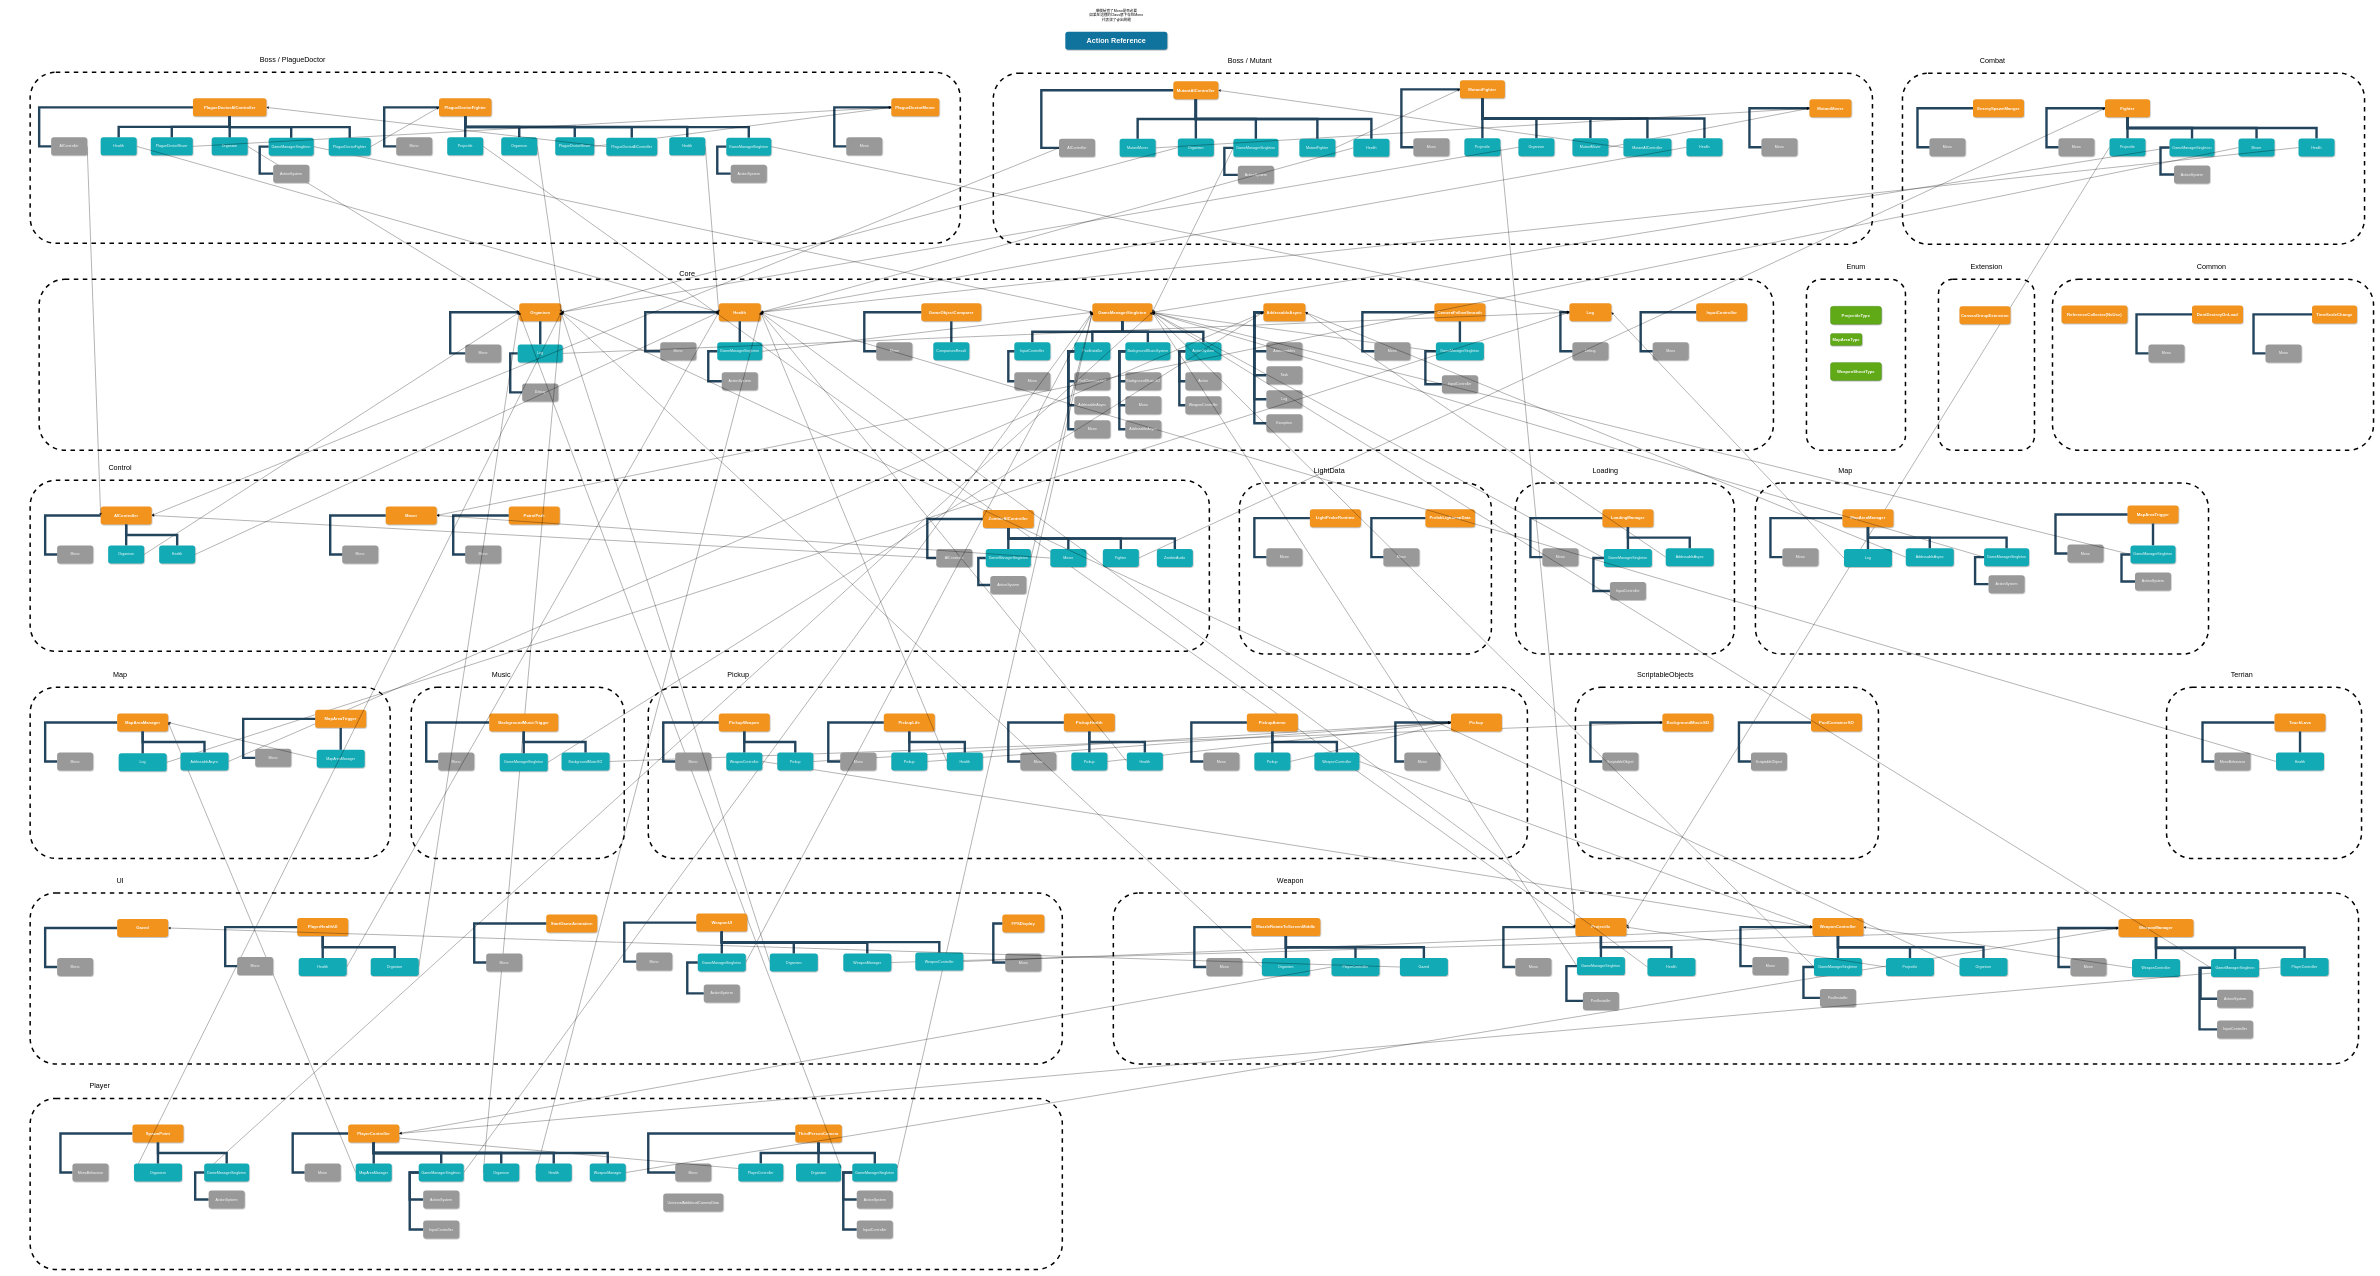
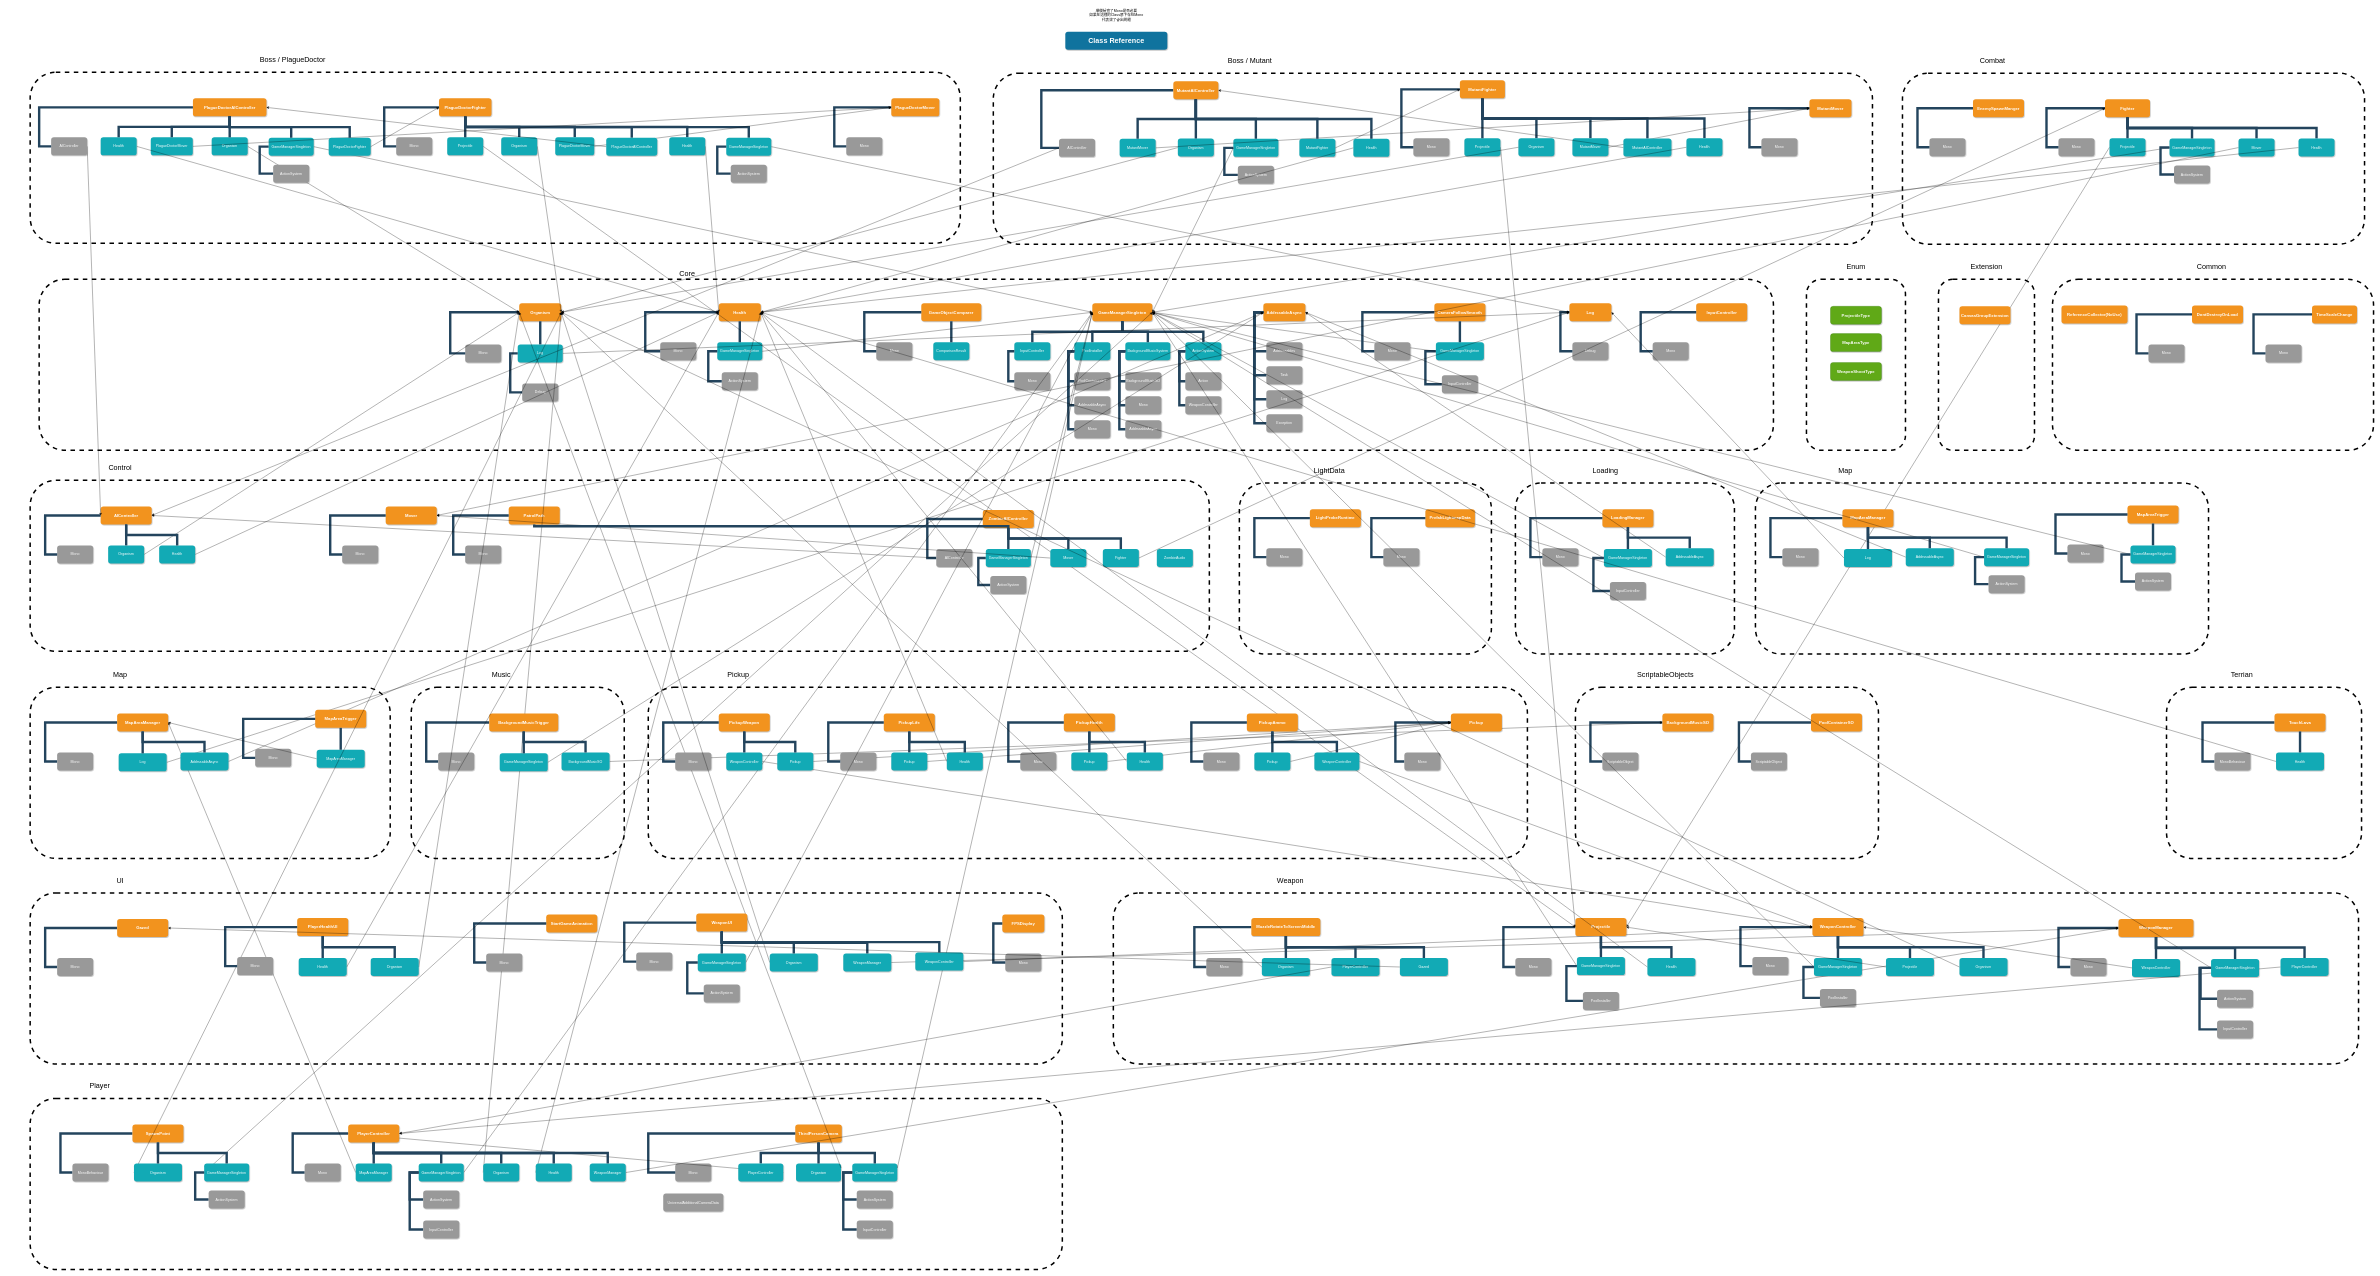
- <mxCell id="29" value="Action Reference" style="whiteSpace=wrap;rounded=1;shadow=1;fillColor=#10739E;strokeColor=none;fontColor=#FFFFFF;fontStyle=1;fontSize=24;movable=1;resizable=1;rotatable=1;deletable=1;editable=1;locked=0;connectable=1;" parent="1" vertex="1"><mxGeometry x="3550" y="105" width="340" height="60" as="geometry" /></mxCell>
+ <mxCell id="29" value="Class Reference" style="whiteSpace=wrap;rounded=1;shadow=1;fillColor=#10739E;strokeColor=none;fontColor=#FFFFFF;fontStyle=1;fontSize=24;movable=1;resizable=1;rotatable=1;deletable=1;editable=1;locked=0;connectable=1;" parent="1" vertex="1"><mxGeometry x="3550" y="105" width="340" height="60" as="geometry" /></mxCell>
- <mxCell id="312" value="MapAreaType" style="whiteSpace=wrap;rounded=1;fillColor=#60a917;strokeColor=#2D7600;shadow=1;fontColor=#ffffff;fontStyle=1;fontSize=14;movable=1;resizable=1;rotatable=1;deletable=1;editable=1;locked=0;connectable=1;" parent="1" vertex="1"><mxGeometry x="6100" y="1111" width="105" height="40" as="geometry" /></mxCell>
+ <mxCell id="312" value="MapAreaType" style="whiteSpace=wrap;rounded=1;fillColor=#60a917;strokeColor=#2D7600;shadow=1;fontColor=#ffffff;fontStyle=1;fontSize=14;movable=1;resizable=1;rotatable=1;deletable=1;editable=1;locked=0;connectable=1;" parent="1" vertex="1"><mxGeometry x="6100" y="1111" width="170" height="60" as="geometry" /></mxCell>
- <mxCell id="279" value="" style="edgeStyle=elbowEdgeStyle;elbow=vertical;rounded=0;fontColor=#000000;endArrow=none;endFill=0;strokeWidth=8;strokeColor=#23445D;exitX=0.5;exitY=1;exitDx=0;exitDy=0;entryX=0.5;entryY=0;entryDx=0;entryDy=0;movable=1;resizable=1;rotatable=1;deletable=1;editable=1;locked=0;connectable=1;" parent="1" source="264" target="277" edge="1"><mxGeometry width="100" height="100" relative="1" as="geometry"><mxPoint x="3370" y="1769" as="sourcePoint" /><mxPoint x="3970" y="1839" as="targetPoint" /></mxGeometry></mxCell>
+ <mxCell id="279" value="" style="edgeStyle=elbowEdgeStyle;elbow=vertical;rounded=0;fontColor=#000000;endArrow=none;endFill=0;strokeWidth=8;strokeColor=#23445D;exitX=0.5;exitY=1;exitDx=0;exitDy=0;movable=1;resizable=1;rotatable=1;deletable=1;editable=1;locked=0;connectable=1;" parent="1" source="264" target="240" edge="1"><mxGeometry width="100" height="100" relative="1" as="geometry"><mxPoint x="3370" y="1769" as="sourcePoint" /><mxPoint x="3970" y="1839" as="targetPoint" /></mxGeometry></mxCell>
